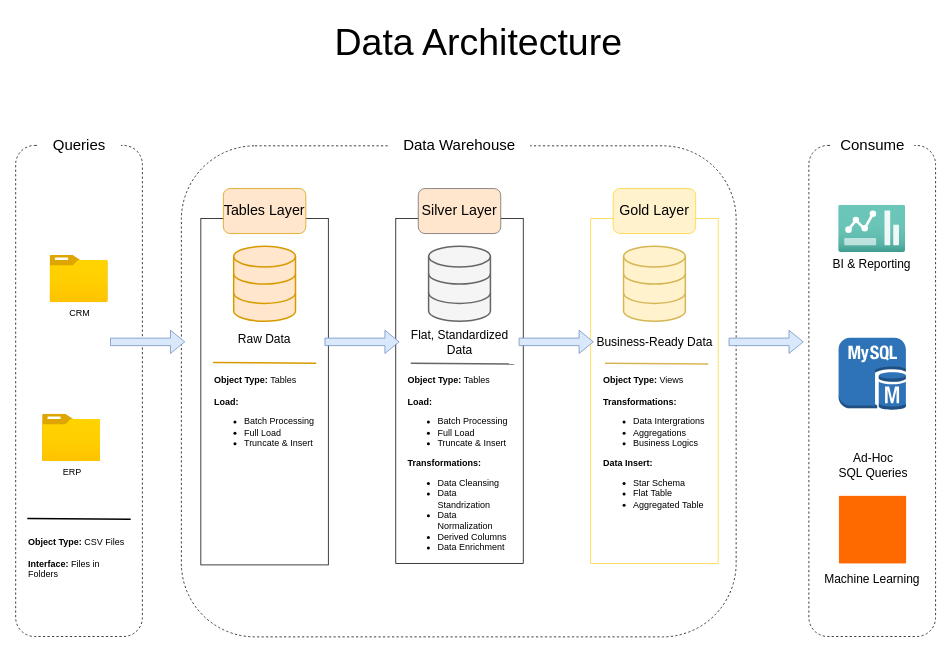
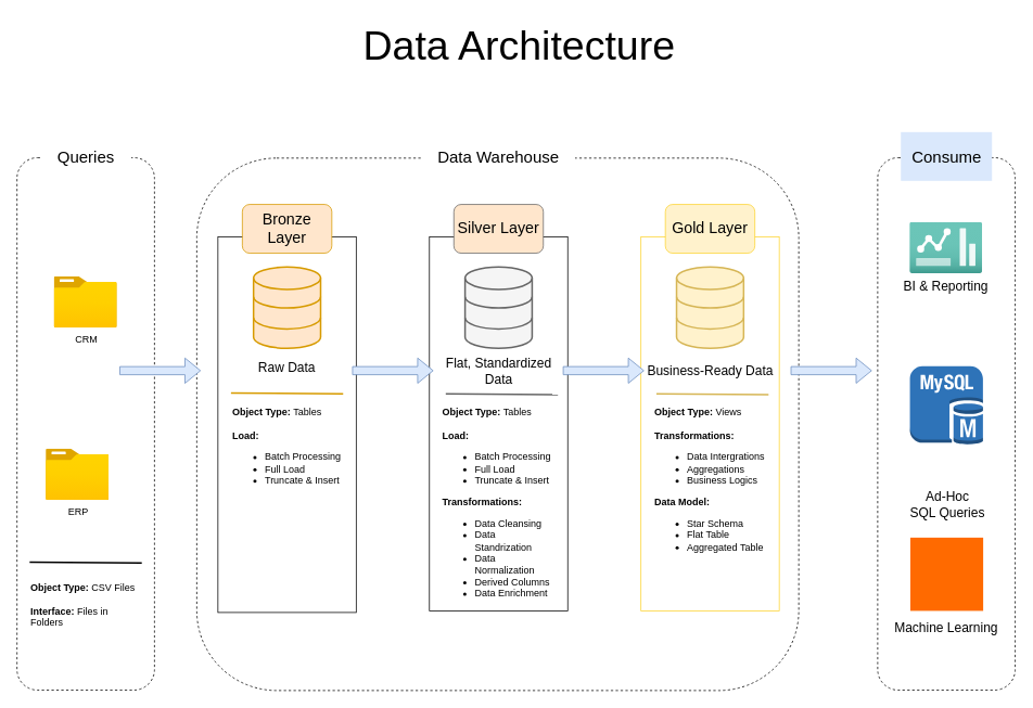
- <mxCell id="32" value="&lt;font style=&quot;font-size: 20px;&quot;&gt;Consume&lt;/font&gt;" style="rounded=0;whiteSpace=wrap;html=1;strokeColor=none;" vertex="1" parent="1"><mxGeometry x="1106.51" y="162" width="112" height="60" as="geometry" /></mxCell>
+ <mxCell id="32" value="&lt;font style=&quot;font-size: 20px;&quot;&gt;Consume&lt;/font&gt;" style="rounded=0;whiteSpace=wrap;html=1;strokeColor=none;fillColor=#dae8fc;" vertex="1" parent="1"><mxGeometry x="1106.51" y="162" width="112" height="60" as="geometry" /></mxCell>
- <mxCell id="5" value="&lt;font style=&quot;font-size: 19px;&quot;&gt;Tables Layer&lt;/font&gt;" style="rounded=1;whiteSpace=wrap;html=1;strokeColor=#d79b00;strokeWidth=1;fillColor=#ffe6cc;fontColor=#000000;" vertex="1" parent="1"><mxGeometry x="297" y="251" width="110" height="60" as="geometry" /></mxCell>
+ <mxCell id="5" value="&lt;font style=&quot;font-size: 19px;&quot;&gt;Bronze Layer&lt;/font&gt;" style="rounded=1;whiteSpace=wrap;html=1;strokeColor=#d79b00;strokeWidth=1;fillColor=#ffe6cc;fontColor=#000000;" vertex="1" parent="1"><mxGeometry x="297" y="251" width="110" height="60" as="geometry" /></mxCell>
- <mxCell id="25" value="&lt;font&gt;&lt;b style=&quot;&quot;&gt;Object Type: &lt;/b&gt;Views&lt;/font&gt;&lt;div&gt;&lt;br&gt;&lt;/div&gt;&lt;div&gt;&lt;div&gt;&lt;b&gt;Transformations:&lt;/b&gt;&lt;/div&gt;&lt;/div&gt;&lt;div&gt;&lt;ul&gt;&lt;li&gt;Data Intergrations&lt;/li&gt;&lt;li&gt;Aggregations&lt;/li&gt;&lt;li&gt;Business Logics&lt;/li&gt;&lt;/ul&gt;&lt;/div&gt;&lt;div&gt;&lt;b&gt;Data Insert:&lt;/b&gt;&lt;/div&gt;&lt;div&gt;&lt;ul&gt;&lt;li&gt;Star Schema&lt;/li&gt;&lt;li&gt;Flat Table&lt;/li&gt;&lt;li&gt;Aggregated Table&lt;/li&gt;&lt;/ul&gt;&lt;/div&gt;" style="text;html=1;align=left;verticalAlign=top;whiteSpace=wrap;rounded=0;labelPosition=center;verticalLabelPosition=middle;" vertex="1" parent="1"><mxGeometry x="802" y="493" width="140" height="248" as="geometry" /></mxCell>
+ <mxCell id="25" value="&lt;font&gt;&lt;b style=&quot;&quot;&gt;Object Type: &lt;/b&gt;Views&lt;/font&gt;&lt;div&gt;&lt;br&gt;&lt;/div&gt;&lt;div&gt;&lt;div&gt;&lt;b&gt;Transformations:&lt;/b&gt;&lt;/div&gt;&lt;/div&gt;&lt;div&gt;&lt;ul&gt;&lt;li&gt;Data Intergrations&lt;/li&gt;&lt;li&gt;Aggregations&lt;/li&gt;&lt;li&gt;Business Logics&lt;/li&gt;&lt;/ul&gt;&lt;/div&gt;&lt;div&gt;&lt;b&gt;Data Model:&lt;/b&gt;&lt;/div&gt;&lt;div&gt;&lt;ul&gt;&lt;li&gt;Star Schema&lt;/li&gt;&lt;li&gt;Flat Table&lt;/li&gt;&lt;li&gt;Aggregated Table&lt;/li&gt;&lt;/ul&gt;&lt;/div&gt;" style="text;html=1;align=left;verticalAlign=top;whiteSpace=wrap;rounded=0;labelPosition=center;verticalLabelPosition=middle;" vertex="1" parent="1"><mxGeometry x="802" y="493" width="140" height="248" as="geometry" /></mxCell>
